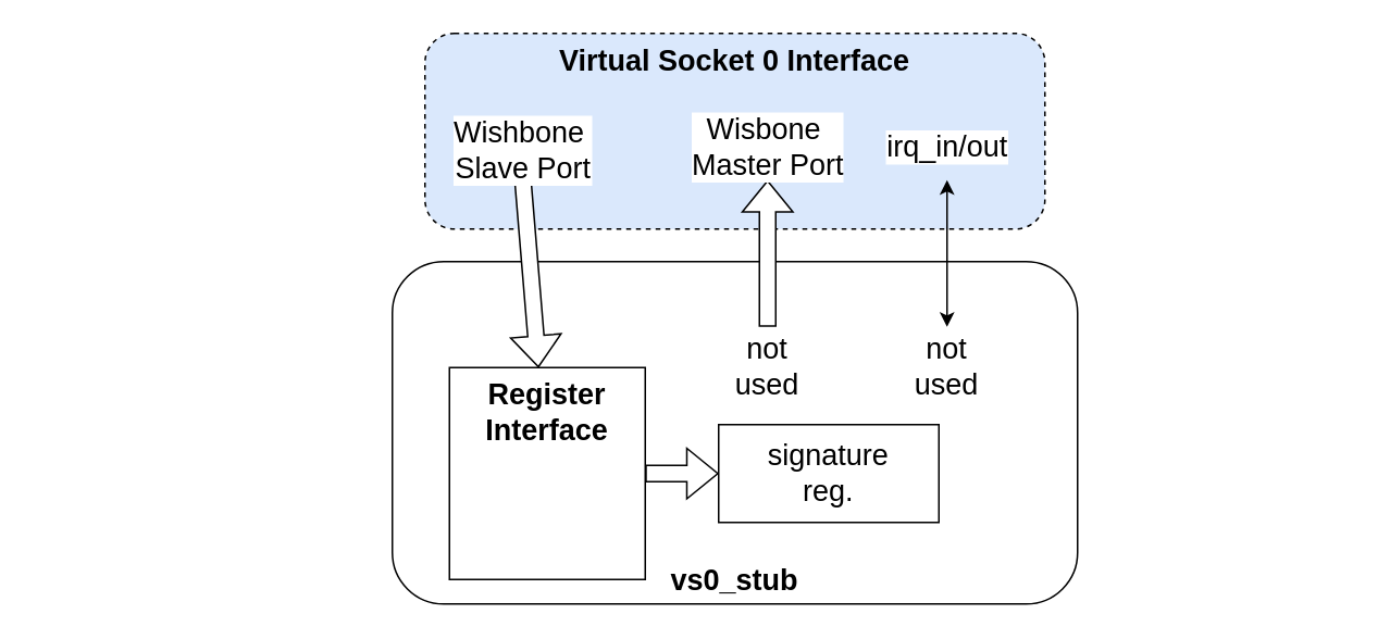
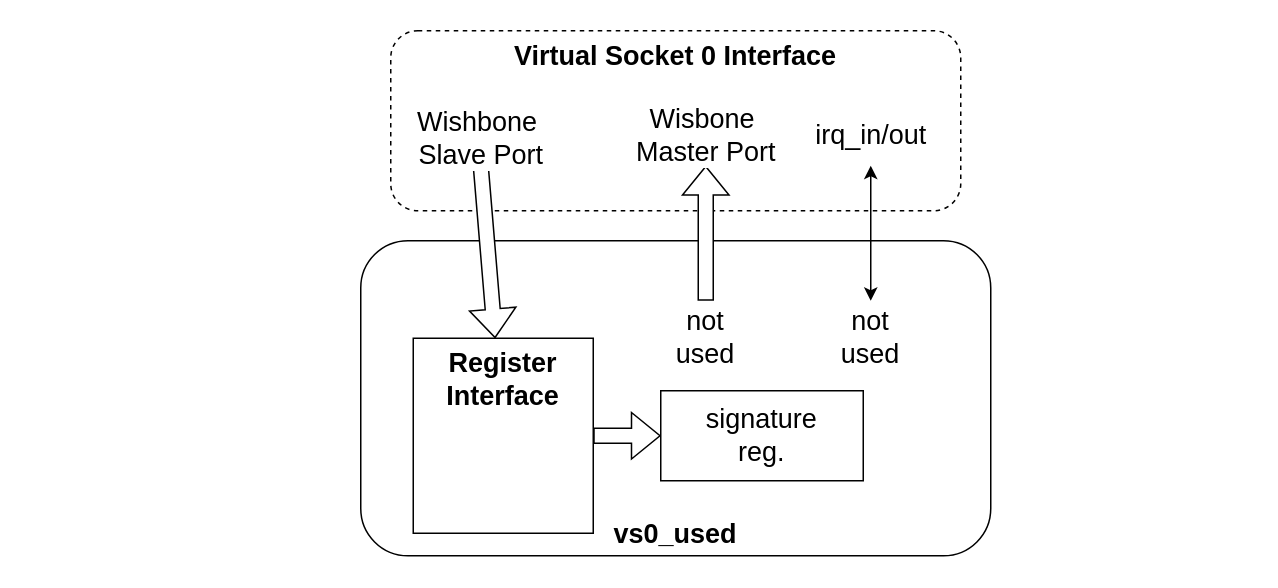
- <mxCell id="4" value="&lt;b&gt;Virtual Socket 0 Interface&lt;/b&gt;" style="rounded=1;whiteSpace=wrap;html=1;fontSize=18;dashed=1;verticalAlign=top;fillColor=#dae8fc;" parent="1" vertex="1"><mxGeometry x="260" y="20" width="380" height="120" as="geometry" /></mxCell>
+ <mxCell id="4" value="&lt;b&gt;Virtual Socket 0 Interface&lt;/b&gt;" style="rounded=1;whiteSpace=wrap;html=1;fontSize=18;dashed=1;verticalAlign=top;" parent="1" vertex="1"><mxGeometry x="260" y="20" width="380" height="120" as="geometry" /></mxCell>
- <mxCell id="3" value="vs0_stub" style="rounded=1;whiteSpace=wrap;html=1;fontSize=18;fontStyle=1;verticalAlign=bottom;" parent="1" vertex="1"><mxGeometry x="240" y="160" width="420" height="210" as="geometry" /></mxCell>
+ <mxCell id="3" value="vs0_used" style="rounded=1;whiteSpace=wrap;html=1;fontSize=18;fontStyle=1;verticalAlign=bottom;" parent="1" vertex="1"><mxGeometry x="240" y="160" width="420" height="210" as="geometry" /></mxCell>
